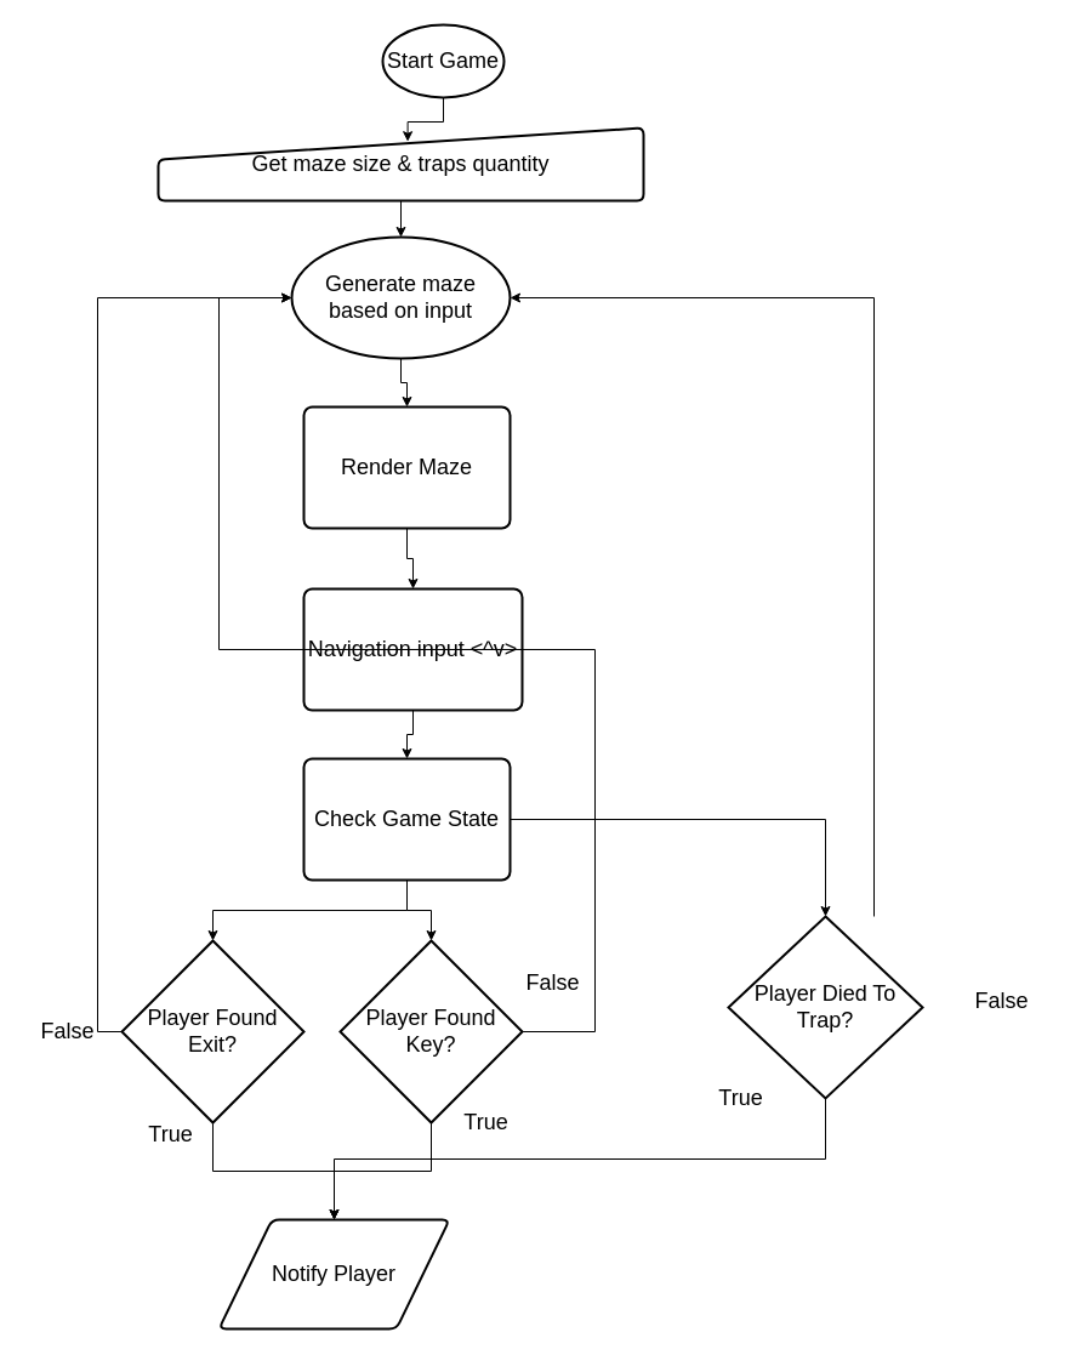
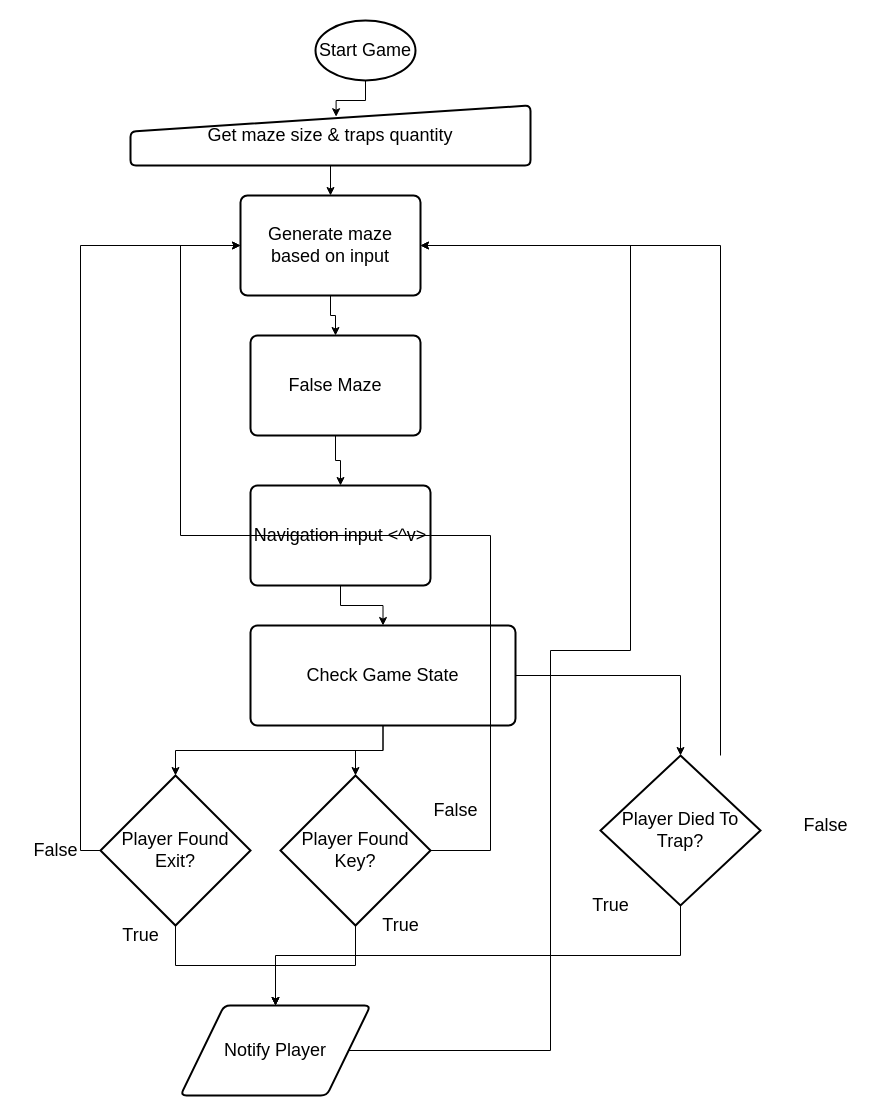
- <mxCell id="7" value="&lt;font style=&quot;font-size: 18px;&quot;&gt;Generate maze based on input&lt;/font&gt;" style="ellipse;whiteSpace=wrap;html=1;absoluteArcSize=1;arcSize=14;strokeWidth=2;" vertex="1" parent="1"><mxGeometry x="240" y="195" width="180" height="100" as="geometry" /></mxCell>
+ <mxCell id="7" value="&lt;font style=&quot;font-size: 18px;&quot;&gt;Generate maze based on input&lt;/font&gt;" style="rounded=1;whiteSpace=wrap;html=1;absoluteArcSize=1;arcSize=14;strokeWidth=2;" vertex="1" parent="1"><mxGeometry x="240" y="195" width="180" height="100" as="geometry" /></mxCell>
- <mxCell id="24" value="&lt;font style=&quot;font-size: 18px;&quot;&gt;Render Maze&lt;/font&gt;" style="rounded=1;whiteSpace=wrap;html=1;absoluteArcSize=1;arcSize=14;strokeWidth=2;" vertex="1" parent="1"><mxGeometry x="250" y="335" width="170" height="100" as="geometry" /></mxCell>
+ <mxCell id="24" value="&lt;font style=&quot;font-size: 18px;&quot;&gt;False Maze&lt;/font&gt;" style="rounded=1;whiteSpace=wrap;html=1;absoluteArcSize=1;arcSize=14;strokeWidth=2;" vertex="1" parent="1"><mxGeometry x="250" y="335" width="170" height="100" as="geometry" /></mxCell>
- <mxCell id="13" value="&lt;font style=&quot;font-size: 18px;&quot;&gt;Check Game State&lt;/font&gt;" style="rounded=1;whiteSpace=wrap;html=1;absoluteArcSize=1;arcSize=14;strokeWidth=2;" vertex="1" parent="1"><mxGeometry x="250" y="625" width="170" height="100" as="geometry" /></mxCell>
+ <mxCell id="13" value="&lt;font style=&quot;font-size: 18px;&quot;&gt;Check Game State&lt;/font&gt;" style="rounded=1;whiteSpace=wrap;html=1;absoluteArcSize=1;arcSize=14;strokeWidth=2;" vertex="1" parent="1"><mxGeometry x="250" y="625" width="265" height="100" as="geometry" /></mxCell>
+ <mxCell id="31" style="edgeStyle=orthogonalEdgeStyle;rounded=0;orthogonalLoop=1;jettySize=auto;html=1;entryX=1;entryY=0.5;entryDx=0;entryDy=0;" edge="1" parent="1" source="32" target="7"><mxGeometry relative="1" as="geometry"><Array as="points"><mxPoint x="550" y="1050" /><mxPoint x="550" y="650" /><mxPoint x="630" y="650" /><mxPoint x="630" y="245" /></Array></mxGeometry></mxCell>
